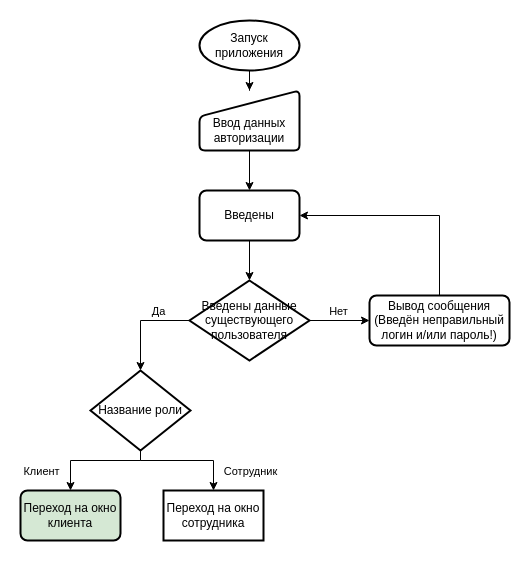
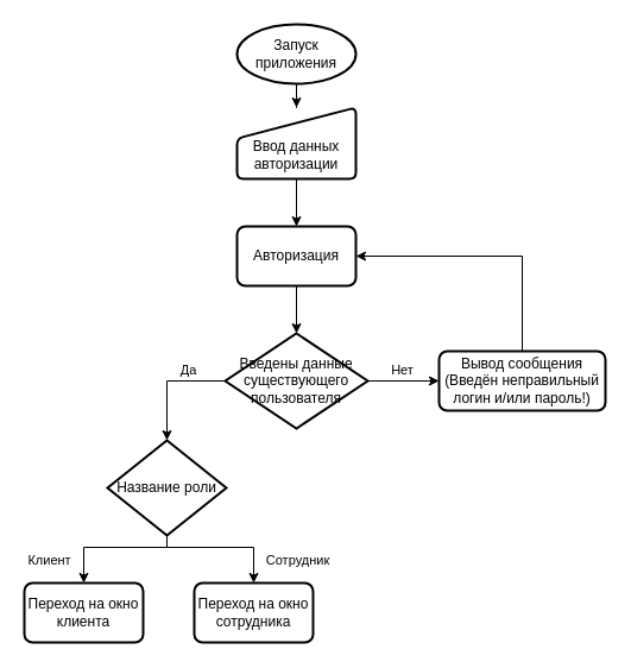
- <mxCell id="7" value="Введены" style="rounded=1;whiteSpace=wrap;html=1;absoluteArcSize=1;arcSize=14;strokeWidth=2;" vertex="1" parent="1"><mxGeometry x="199" y="190" width="100" height="50" as="geometry" /></mxCell>
+ <mxCell id="7" value="Авторизация" style="rounded=1;whiteSpace=wrap;html=1;absoluteArcSize=1;arcSize=14;strokeWidth=2;" vertex="1" parent="1"><mxGeometry x="199" y="190" width="100" height="50" as="geometry" /></mxCell>
- <mxCell id="21" value="Переход на окно клиента" style="rounded=1;whiteSpace=wrap;html=1;absoluteArcSize=1;arcSize=14;strokeWidth=2;fillColor=#d5e8d4;" vertex="1" parent="1"><mxGeometry x="20" y="490" width="100" height="50" as="geometry" /></mxCell>
+ <mxCell id="21" value="Переход на окно клиента" style="rounded=1;whiteSpace=wrap;html=1;absoluteArcSize=1;arcSize=14;strokeWidth=2;" vertex="1" parent="1"><mxGeometry x="20" y="490" width="100" height="50" as="geometry" /></mxCell>
- <mxCell id="20" value="Переход на окно сотрудника" style="whiteSpace=wrap;html=1;absoluteArcSize=1;arcSize=14;strokeWidth=2;rounded=0;" vertex="1" parent="1"><mxGeometry x="163" y="490" width="100" height="50" as="geometry" /></mxCell>
+ <mxCell id="20" value="Переход на окно сотрудника" style="rounded=1;whiteSpace=wrap;html=1;absoluteArcSize=1;arcSize=14;strokeWidth=2;" vertex="1" parent="1"><mxGeometry x="163" y="490" width="100" height="50" as="geometry" /></mxCell>
